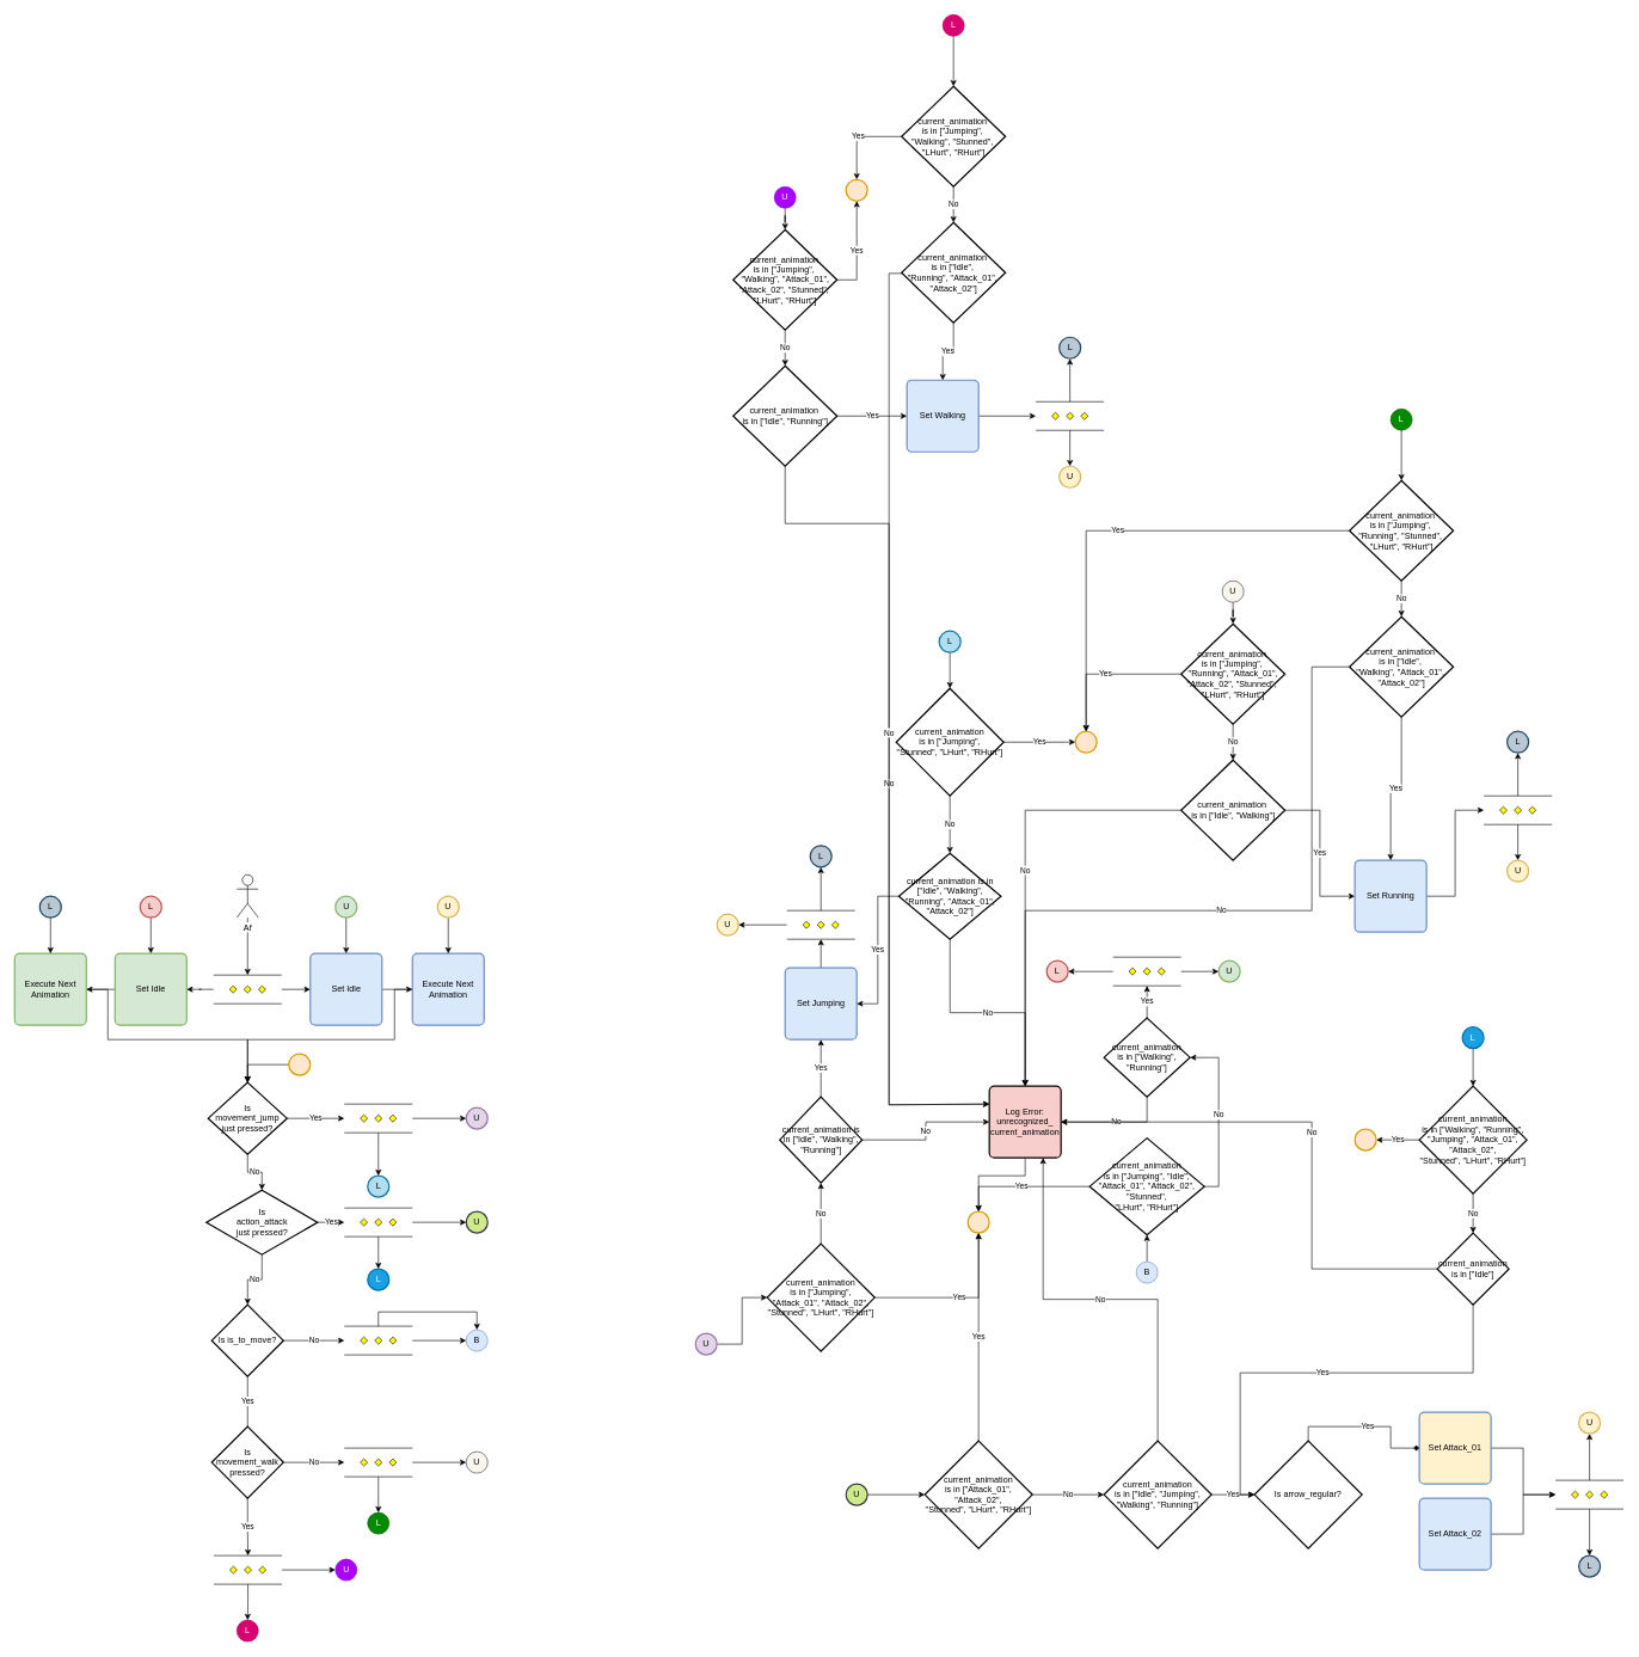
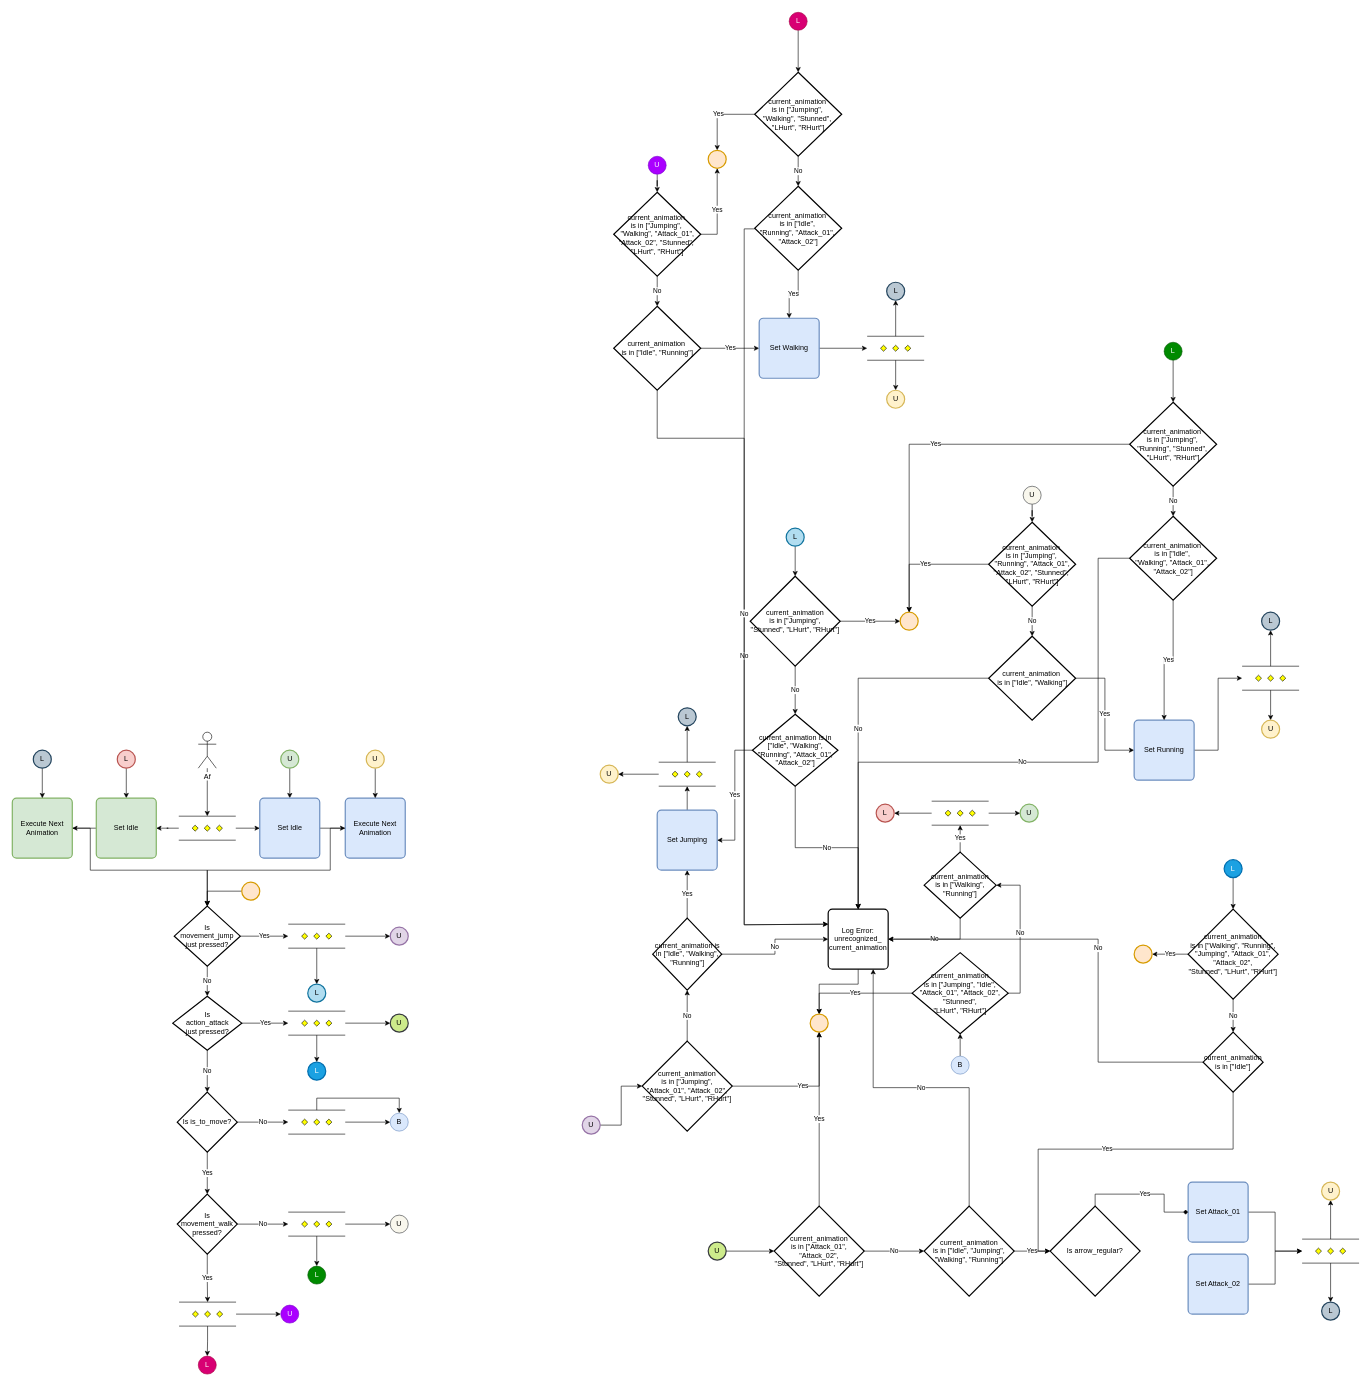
- <mxCell id="33" value="Log Error: unrecognized_&lt;br&gt;current_animation" style="rounded=1;whiteSpace=wrap;html=1;absoluteArcSize=1;arcSize=14;strokeWidth=2;fillColor=#f8cecc;" vertex="1" parent="1"><mxGeometry x="1380" y="1515" width="100" height="100" as="geometry" /></mxCell>
+ <mxCell id="33" value="Log Error: unrecognized_&lt;br&gt;current_animation" style="rounded=1;whiteSpace=wrap;html=1;absoluteArcSize=1;arcSize=14;strokeWidth=2;" vertex="1" parent="1"><mxGeometry x="1380" y="1515" width="100" height="100" as="geometry" /></mxCell>
- <mxCell id="16" value="Is&lt;br&gt;action_attack&lt;br&gt;just pressed?" style="strokeWidth=2;html=1;shape=mxgraph.flowchart.decision;whiteSpace=wrap;" vertex="1" parent="1"><mxGeometry x="287.5" y="1660" width="155" height="90" as="geometry" /></mxCell>
+ <mxCell id="16" value="Is&lt;br&gt;action_attack&lt;br&gt;just pressed?" style="strokeWidth=2;html=1;shape=mxgraph.flowchart.decision;whiteSpace=wrap;" vertex="1" parent="1"><mxGeometry x="287.5" y="1660" width="115" height="90" as="geometry" /></mxCell>
- <mxCell id="17" value="Yes" style="edgeStyle=orthogonalEdgeStyle;rounded=0;orthogonalLoop=1;jettySize=auto;html=1;entryX=0.5;entryY=0;entryDx=0;entryDy=0;entryPerimeter=0;endArrow=none;" edge="1" parent="1" source="19" target="22"><mxGeometry relative="1" as="geometry" /></mxCell>
+ <mxCell id="17" value="Yes" style="edgeStyle=orthogonalEdgeStyle;rounded=0;orthogonalLoop=1;jettySize=auto;html=1;entryX=0.5;entryY=0;entryDx=0;entryDy=0;entryPerimeter=0;" edge="1" parent="1" source="19" target="22"><mxGeometry relative="1" as="geometry" /></mxCell>
- <mxCell id="91" value="Set Attack_01" style="rounded=1;whiteSpace=wrap;html=1;absoluteArcSize=1;arcSize=14;strokeWidth=2;fillColor=#fff2cc;strokeColor=#6c8ebf;" vertex="1" parent="1"><mxGeometry x="1980" y="1970" width="100" height="100" as="geometry" /></mxCell>
+ <mxCell id="91" value="Set Attack_01" style="rounded=1;whiteSpace=wrap;html=1;absoluteArcSize=1;arcSize=14;strokeWidth=2;fillColor=#dae8fc;strokeColor=#6c8ebf;" vertex="1" parent="1"><mxGeometry x="1980" y="1970" width="100" height="100" as="geometry" /></mxCell>
